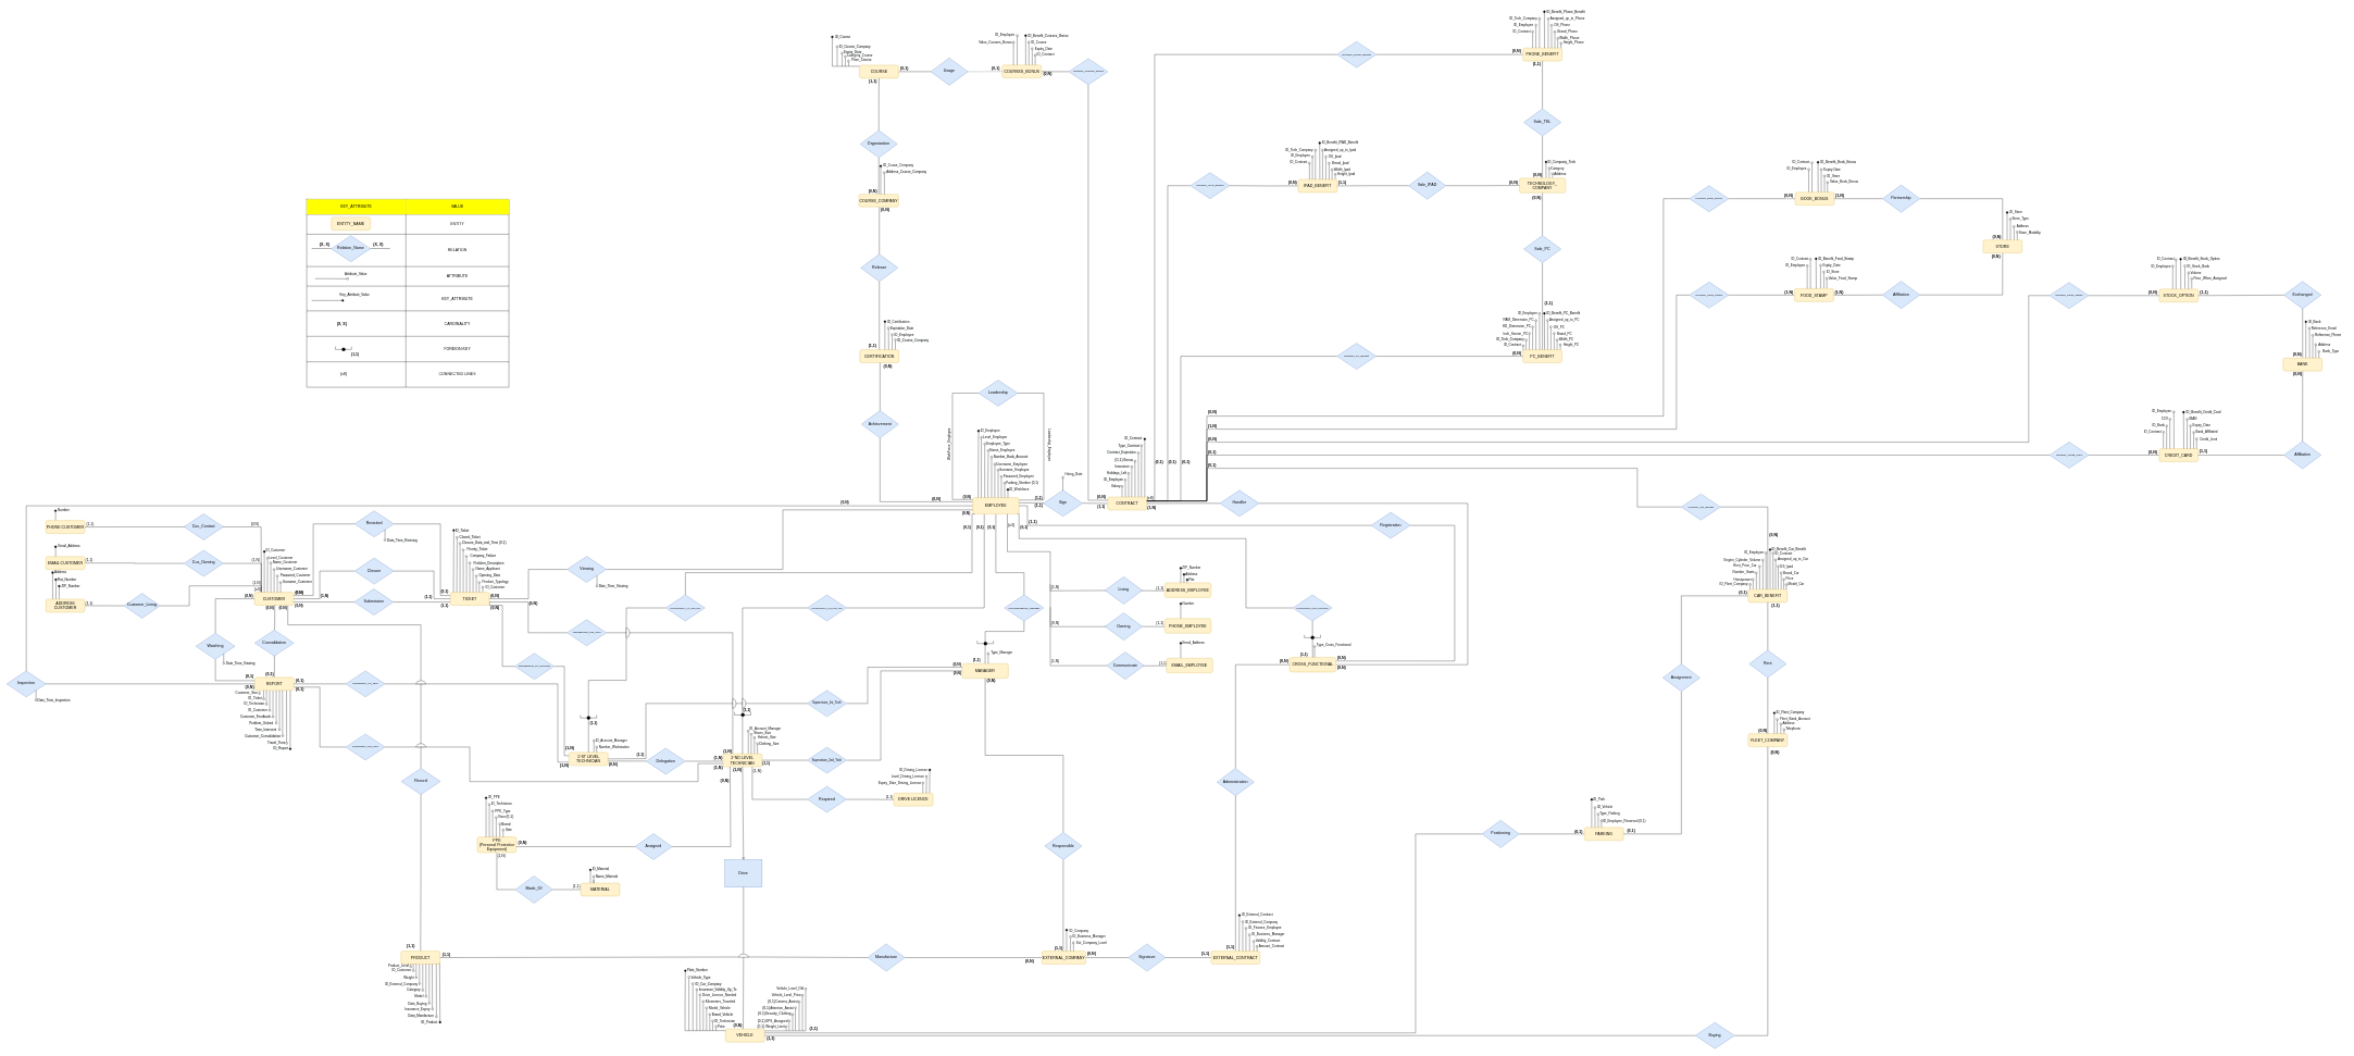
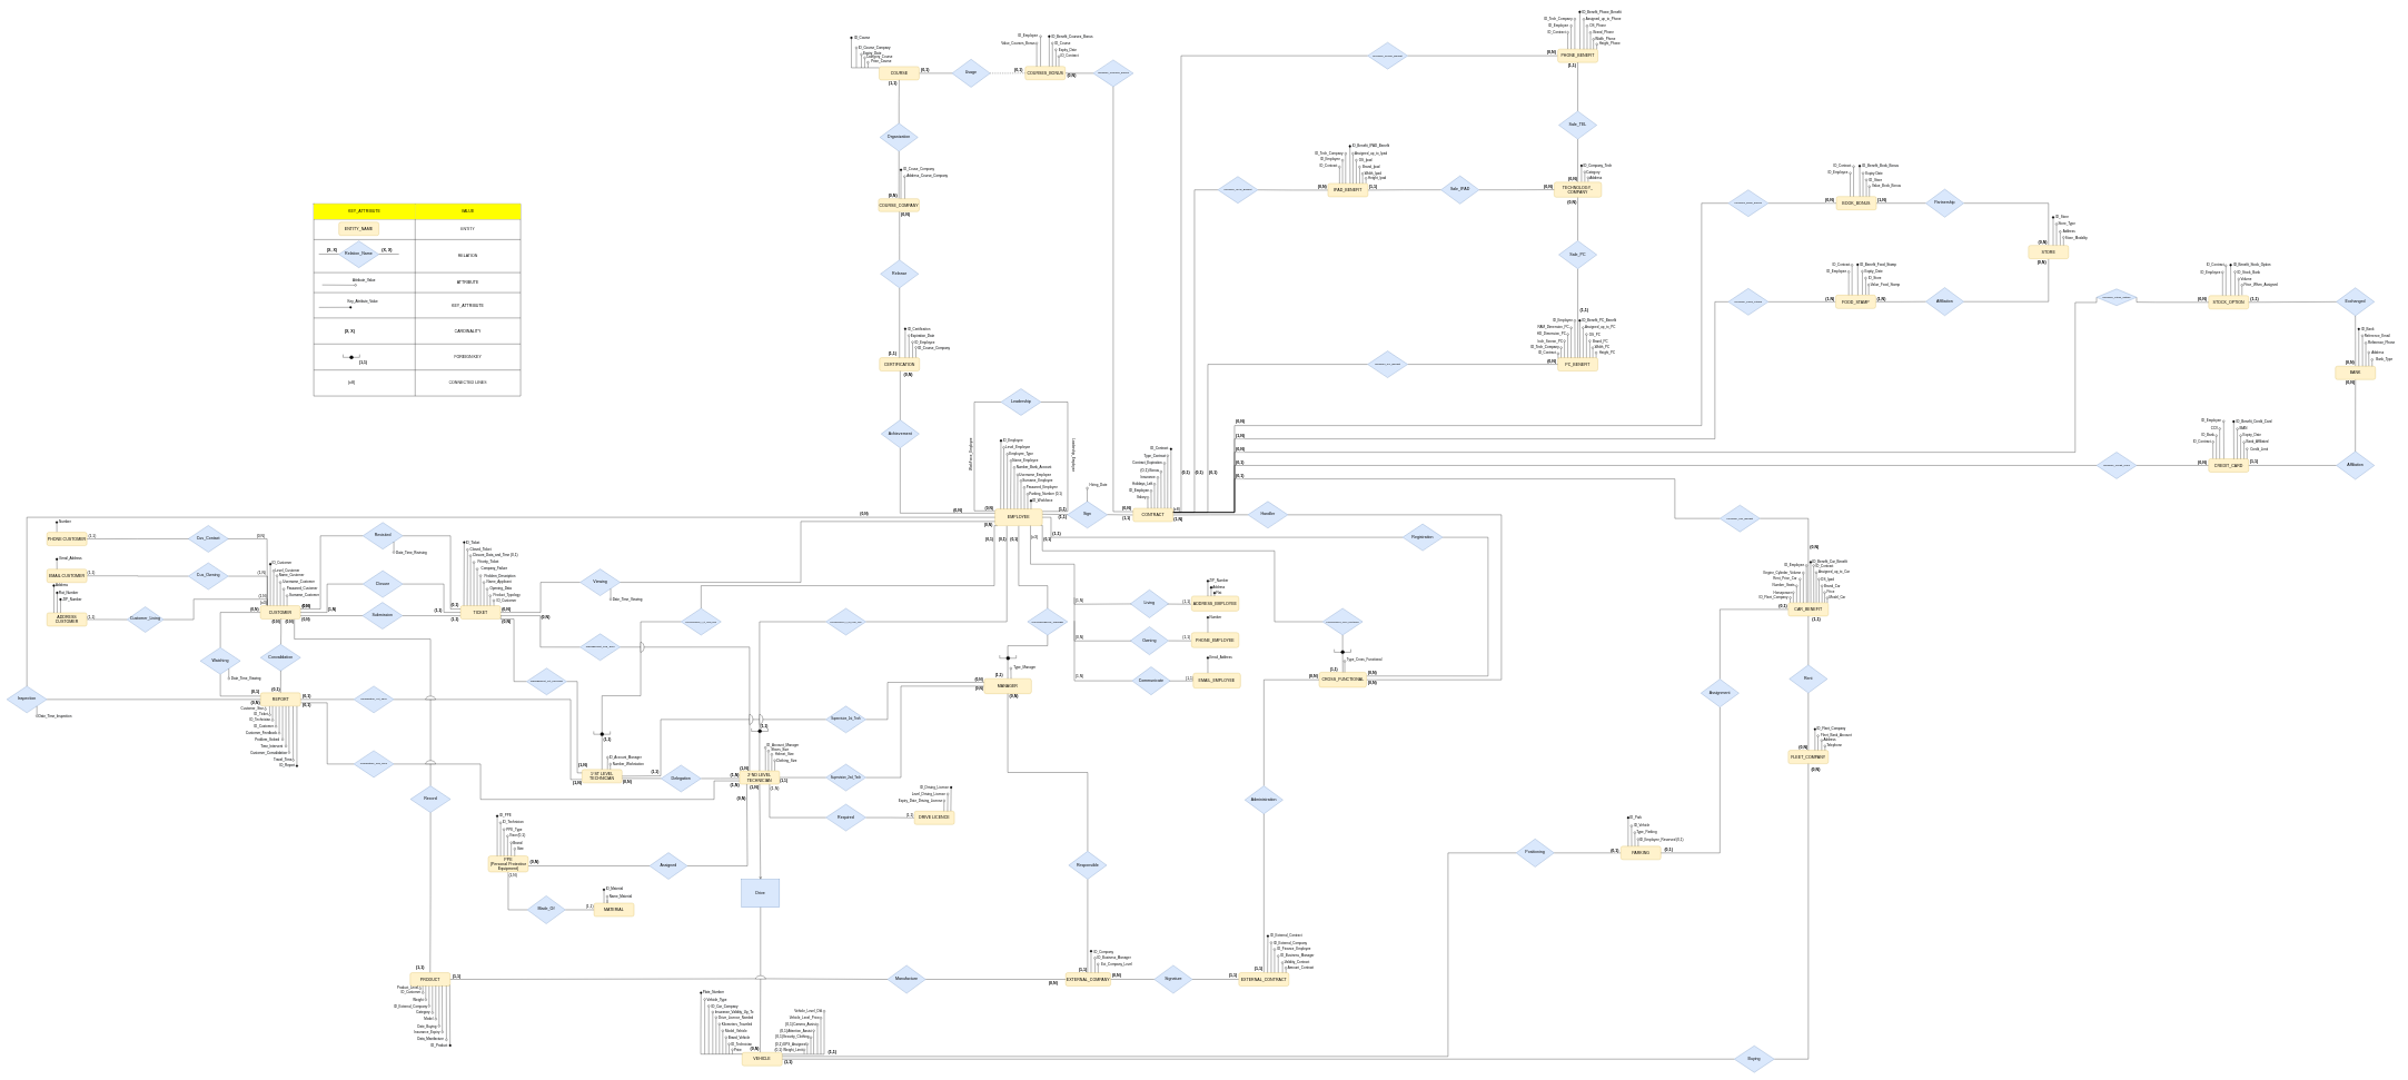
- <mxCell id="277" value="Organization" style="rhombus;whiteSpace=wrap;html=1;shadow=0;fontFamily=Helvetica;fontSize=12;align=center;strokeWidth=1;spacing=6;spacingTop=-4;fillColor=#dae8fc;strokeColor=#6c8ebf;" vertex="1" parent="1"><mxGeometry x="2637.08" y="398.5" width="114" height="84" as="geometry" /></mxCell>
+ <mxCell id="277" value="Organization" style="rhombus;whiteSpace=wrap;html=1;shadow=0;fontFamily=Helvetica;fontSize=12;align=center;strokeWidth=1;spacing=6;spacingTop=-4;fillColor=#dae8fc;strokeColor=#6c8ebf;" vertex="1" parent="1"><mxGeometry x="2637.08" y="368.5" width="114" height="84" as="geometry" /></mxCell>
- <mxCell id="535" value="&lt;font style=&quot;font-size: 8px&quot;&gt;Inclusion_Stock_Option&lt;/font&gt;" style="rhombus;whiteSpace=wrap;html=1;shadow=0;fontFamily=Helvetica;fontSize=12;align=center;strokeWidth=1;spacing=6;spacingTop=-4;fillColor=#dae8fc;strokeColor=#6c8ebf;" vertex="1" parent="1"><mxGeometry x="6284" y="865" width="120" height="80" as="geometry" /></mxCell>
+ <mxCell id="535" value="&lt;font style=&quot;font-size: 8px&quot;&gt;Inclusion_Stock_Option&lt;/font&gt;" style="rhombus;whiteSpace=wrap;html=1;shadow=0;fontFamily=Helvetica;fontSize=12;align=center;strokeWidth=1;spacing=6;spacingTop=-4;fillColor=#dae8fc;strokeColor=#6c8ebf;" vertex="1" parent="1"><mxGeometry x="6284" y="865" width="120" height="50" as="geometry" /></mxCell>
